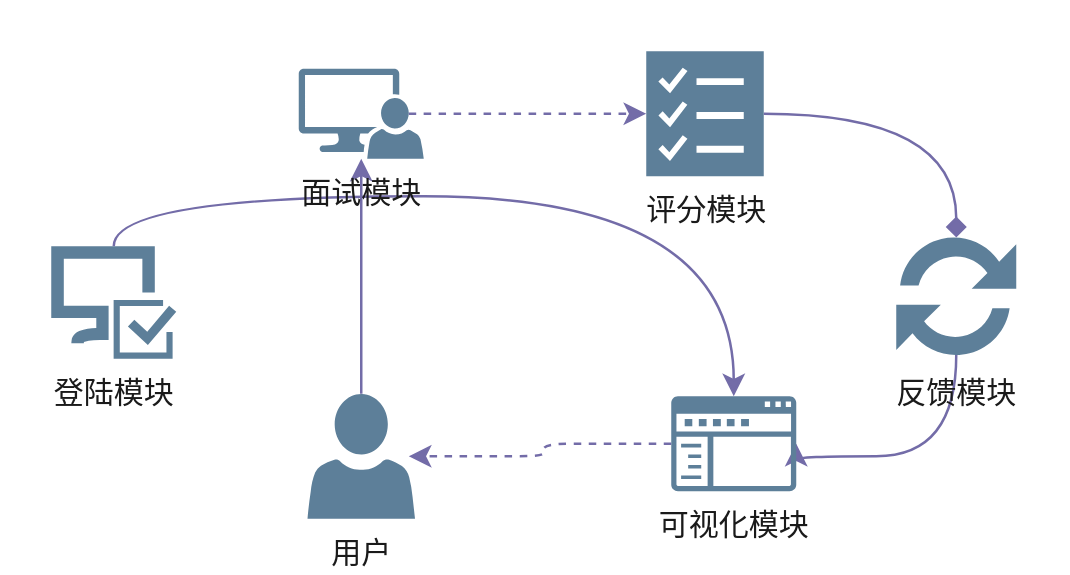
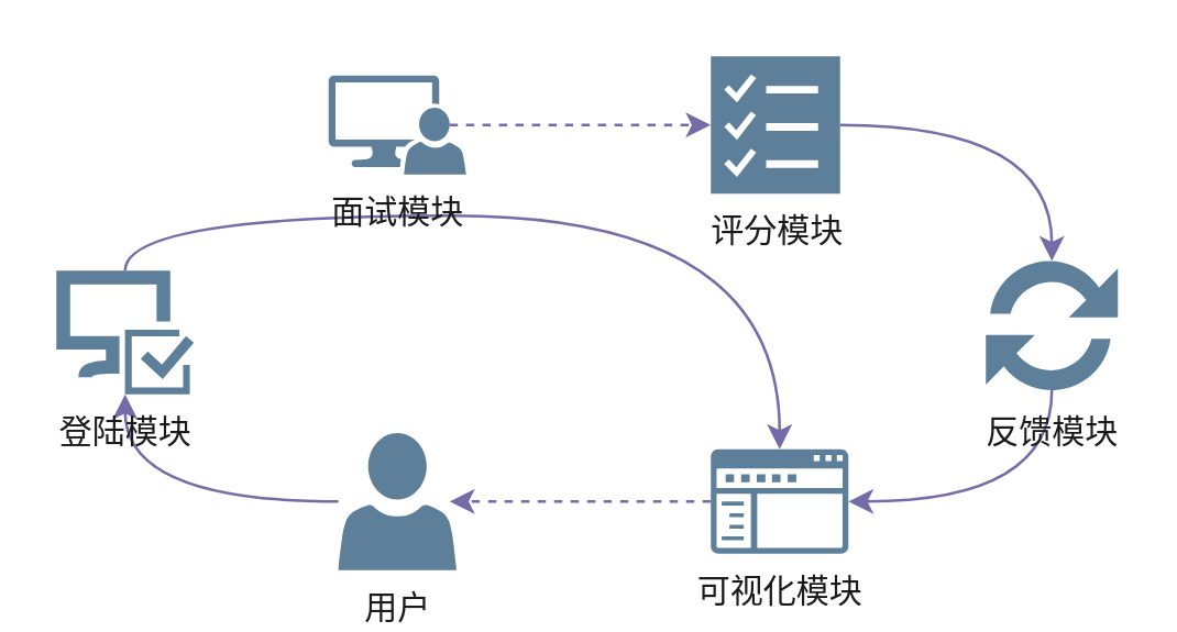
- <mxCell id="7" style="edgeStyle=orthogonalEdgeStyle;rounded=1;orthogonalLoop=1;jettySize=auto;html=1;exitX=1;exitY=0.5;exitDx=0;exitDy=0;exitPerimeter=0;entryX=0.5;entryY=0.03;entryDx=0;entryDy=0;entryPerimeter=0;curved=1;labelBackgroundColor=none;strokeColor=#736CA8;fontColor=default;movable=1;resizable=1;rotatable=1;deletable=1;editable=1;locked=0;connectable=1;endArrow=diamond;" edge="1" parent="1" source="8" target="10"><mxGeometry relative="1" as="geometry" /></mxCell>
+ <mxCell id="7" style="edgeStyle=orthogonalEdgeStyle;rounded=1;orthogonalLoop=1;jettySize=auto;html=1;exitX=1;exitY=0.5;exitDx=0;exitDy=0;exitPerimeter=0;entryX=0.5;entryY=0.03;entryDx=0;entryDy=0;entryPerimeter=0;curved=1;labelBackgroundColor=none;strokeColor=#736CA8;fontColor=default;movable=1;resizable=1;rotatable=1;deletable=1;editable=1;locked=0;connectable=1;" edge="1" parent="1" source="8" target="10"><mxGeometry relative="1" as="geometry" /></mxCell>
- <mxCell id="2" style="edgeStyle=orthogonalEdgeStyle;rounded=1;orthogonalLoop=1;jettySize=auto;html=1;curved=1;labelBackgroundColor=none;strokeColor=#736CA8;fontColor=default;movable=1;resizable=1;rotatable=1;deletable=1;editable=1;locked=0;connectable=1;" edge="1" parent="1" source="13" target="6"><mxGeometry relative="1" as="geometry" /></mxCell>
+ <mxCell id="2" style="edgeStyle=orthogonalEdgeStyle;rounded=1;orthogonalLoop=1;jettySize=auto;html=1;entryX=0.5;entryY=1;entryDx=0;entryDy=0;entryPerimeter=0;curved=1;labelBackgroundColor=none;strokeColor=#736CA8;fontColor=default;movable=1;resizable=1;rotatable=1;deletable=1;editable=1;locked=0;connectable=1;" edge="1" parent="1" source="13" target="4"><mxGeometry relative="1" as="geometry" /></mxCell>
- <mxCell id="12" value="可视化模块" style="pointerEvents=1;shadow=0;dashed=0;html=1;strokeColor=none;labelPosition=center;verticalLabelPosition=bottom;verticalAlign=top;align=center;fillColor=#5D7F99;shape=mxgraph.mscae.intune.company_portal;rounded=1;labelBackgroundColor=none;fontColor=#1A1A1A;movable=1;resizable=1;rotatable=1;deletable=1;editable=1;locked=0;connectable=1;" vertex="1" parent="1"><mxGeometry x="268" y="158" width="50" height="38" as="geometry" /></mxCell>
+ <mxCell id="12" value="可视化模块" style="pointerEvents=1;shadow=0;dashed=0;html=1;strokeColor=none;labelPosition=center;verticalLabelPosition=bottom;verticalAlign=top;align=center;fillColor=#5D7F99;shape=mxgraph.mscae.intune.company_portal;rounded=1;labelBackgroundColor=none;fontColor=#1A1A1A;movable=1;resizable=1;rotatable=1;deletable=1;editable=1;locked=0;connectable=1;" vertex="1" parent="1"><mxGeometry x="258" y="163" width="50" height="38" as="geometry" /></mxCell>
